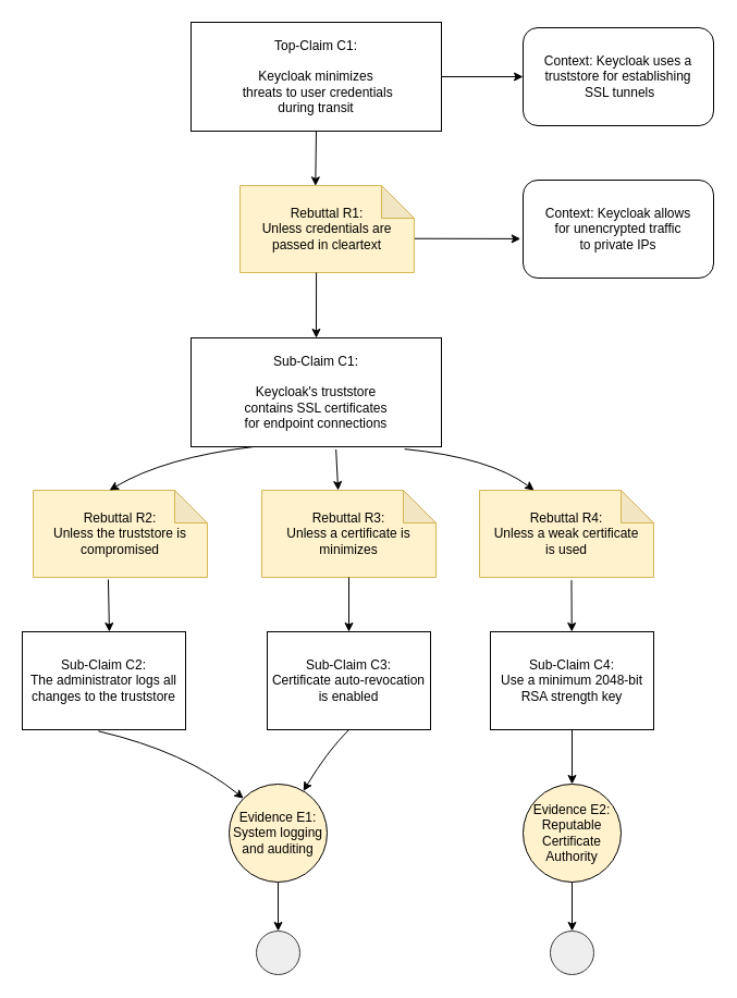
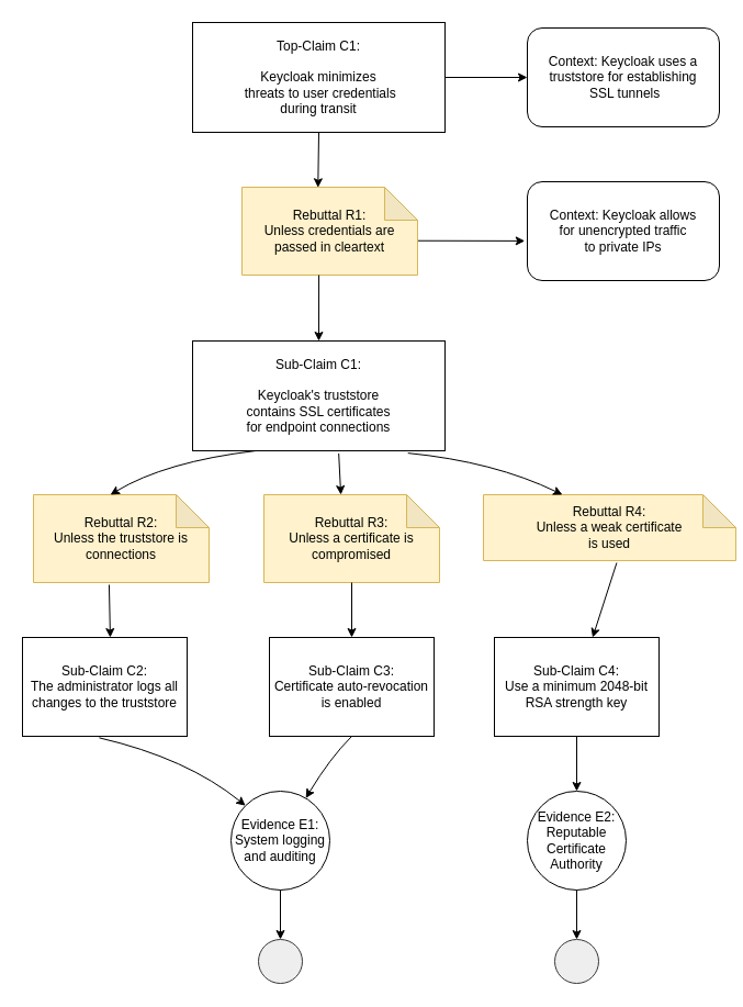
- <mxCell id="6" value="&lt;div&gt;Rebuttal R2:&lt;/div&gt;&lt;div&gt;Unless the truststore is compromised&lt;br&gt;&lt;/div&gt;" style="shape=note;whiteSpace=wrap;html=1;backgroundOutline=1;darkOpacity=0.05;fillColor=#fff2cc;strokeColor=#d6b656;" vertex="1" parent="1"><mxGeometry x="30" y="450" width="160" height="80" as="geometry" /></mxCell>
+ <mxCell id="6" value="&lt;div&gt;Rebuttal R2:&lt;/div&gt;&lt;div&gt;Unless the truststore is connections&lt;br&gt;&lt;/div&gt;" style="shape=note;whiteSpace=wrap;html=1;backgroundOutline=1;darkOpacity=0.05;fillColor=#fff2cc;strokeColor=#d6b656;" vertex="1" parent="1"><mxGeometry x="30" y="450" width="160" height="80" as="geometry" /></mxCell>
- <mxCell id="5" value="&lt;div&gt;Rebuttal R3:&lt;/div&gt;&lt;div&gt;Unless a certificate is minimizes&lt;br&gt;&lt;/div&gt;" style="shape=note;whiteSpace=wrap;html=1;backgroundOutline=1;darkOpacity=0.05;fillColor=#fff2cc;strokeColor=#d6b656;" vertex="1" parent="1"><mxGeometry x="240" y="450" width="160" height="80" as="geometry" /></mxCell>
+ <mxCell id="5" value="&lt;div&gt;Rebuttal R3:&lt;/div&gt;&lt;div&gt;Unless a certificate is compromised&lt;br&gt;&lt;/div&gt;" style="shape=note;whiteSpace=wrap;html=1;backgroundOutline=1;darkOpacity=0.05;fillColor=#fff2cc;strokeColor=#d6b656;" vertex="1" parent="1"><mxGeometry x="240" y="450" width="160" height="80" as="geometry" /></mxCell>
- <mxCell id="24" value="&lt;div&gt;Rebuttal R4:&lt;/div&gt;&lt;div&gt;Unless a weak certificate&lt;/div&gt;&lt;div&gt;is used&lt;br&gt;&lt;/div&gt;" style="shape=note;whiteSpace=wrap;html=1;backgroundOutline=1;darkOpacity=0.05;fillColor=#fff2cc;strokeColor=#d6b656;" vertex="1" parent="1"><mxGeometry x="440" y="450" width="160" height="80" as="geometry" /></mxCell>
+ <mxCell id="24" value="&lt;div&gt;Rebuttal R4:&lt;/div&gt;&lt;div&gt;Unless a weak certificate&lt;/div&gt;&lt;div&gt;is used&lt;br&gt;&lt;/div&gt;" style="shape=note;whiteSpace=wrap;html=1;backgroundOutline=1;darkOpacity=0.05;fillColor=#fff2cc;strokeColor=#d6b656;" vertex="1" parent="1"><mxGeometry x="440" y="450" width="230" height="60" as="geometry" /></mxCell>
- <mxCell id="20" value="&lt;div&gt;Evidence E1:&lt;/div&gt;&lt;div&gt;System logging&lt;/div&gt;&lt;div&gt;and auditing&lt;/div&gt;" style="ellipse;whiteSpace=wrap;html=1;aspect=fixed;fillColor=#fff2cc;" vertex="1" parent="1"><mxGeometry x="210" y="720" width="90" height="90" as="geometry" /></mxCell>
+ <mxCell id="20" value="&lt;div&gt;Evidence E1:&lt;/div&gt;&lt;div&gt;System logging&lt;/div&gt;&lt;div&gt;and auditing&lt;/div&gt;" style="ellipse;whiteSpace=wrap;html=1;aspect=fixed;" vertex="1" parent="1"><mxGeometry x="210" y="720" width="90" height="90" as="geometry" /></mxCell>
- <mxCell id="27" value="&lt;div&gt;Evidence E2:&lt;/div&gt;&lt;div&gt;Reputable Certificate Authority&lt;/div&gt;" style="ellipse;whiteSpace=wrap;html=1;aspect=fixed;fillColor=#fff2cc;" vertex="1" parent="1"><mxGeometry x="480" y="720" width="90" height="90" as="geometry" /></mxCell>
+ <mxCell id="27" value="&lt;div&gt;Evidence E2:&lt;/div&gt;&lt;div&gt;Reputable Certificate Authority&lt;/div&gt;" style="ellipse;whiteSpace=wrap;html=1;aspect=fixed;" vertex="1" parent="1"><mxGeometry x="480" y="720" width="90" height="90" as="geometry" /></mxCell>
